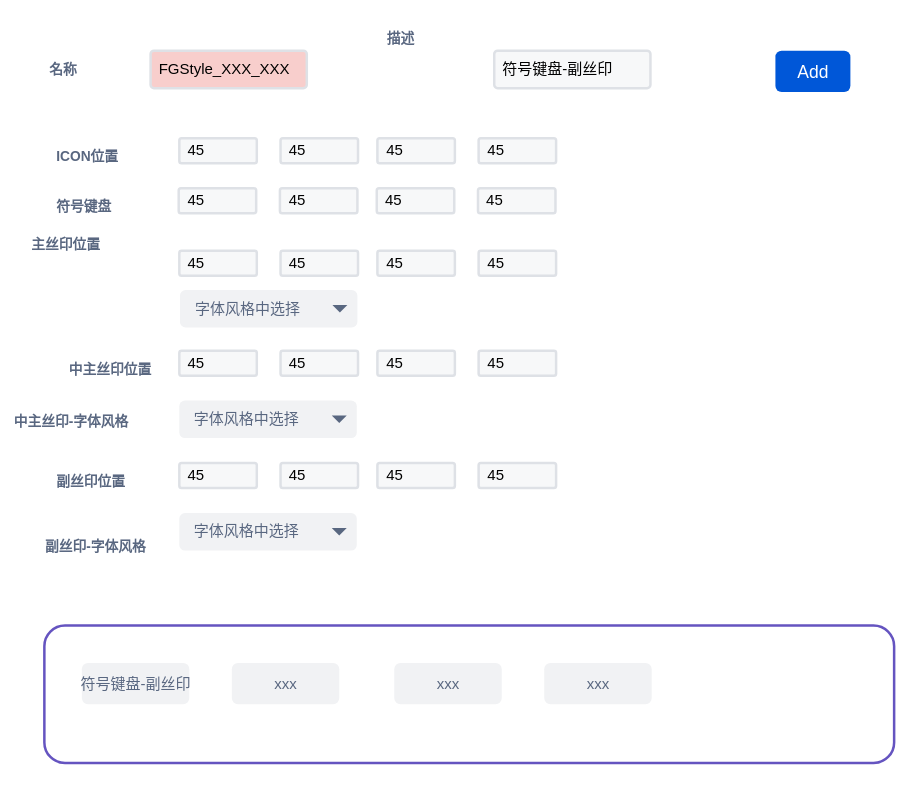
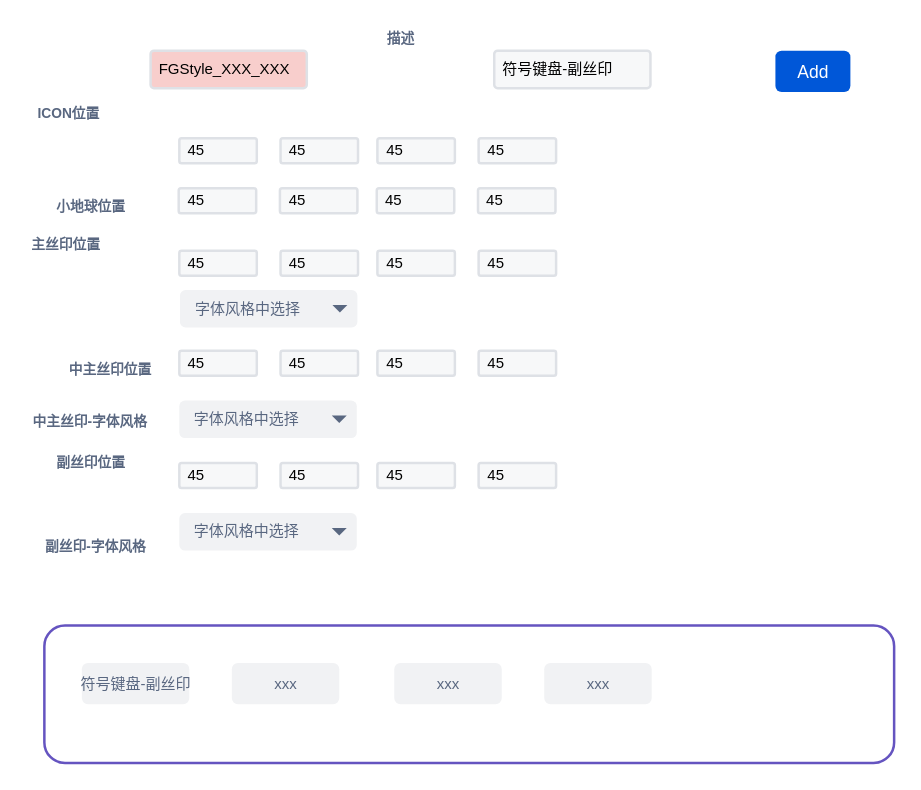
- <mxCell id="2" value="名称" style="fillColor=none;strokeColor=none;html=1;fontSize=11;fontStyle=0;align=center;fontColor=#596780;fontStyle=1;fontSize=11;labelPosition=center;verticalLabelPosition=middle;verticalAlign=middle;" vertex="1" parent="1"><mxGeometry x="20" y="45" width="60" height="20" as="geometry" /></mxCell>
- <mxCell id="12" value="ICON位置" style="fillColor=none;strokeColor=none;html=1;fontSize=11;fontStyle=0;align=left;fontColor=#596780;fontStyle=1;fontSize=11" vertex="1" parent="1"><mxGeometry x="43" y="115" width="60" height="20" as="geometry" /></mxCell>
+ <mxCell id="12" value="ICON位置" style="fillColor=none;strokeColor=none;html=1;fontSize=11;fontStyle=0;align=left;fontColor=#596780;fontStyle=1;fontSize=11" vertex="1" parent="1"><mxGeometry x="28" y="80" width="60" height="20" as="geometry" /></mxCell>
- <mxCell id="17" value="符号键盘" style="fillColor=none;strokeColor=none;html=1;fontSize=11;fontStyle=0;align=left;fontColor=#596780;fontStyle=1;fontSize=11" vertex="1" parent="1"><mxGeometry x="42.5" y="155" width="60" height="20" as="geometry" /></mxCell>
+ <mxCell id="17" value="小地球位置" style="fillColor=none;strokeColor=none;html=1;fontSize=11;fontStyle=0;align=left;fontColor=#596780;fontStyle=1;fontSize=11" vertex="1" parent="1"><mxGeometry x="42.5" y="155" width="60" height="20" as="geometry" /></mxCell>
- <mxCell id="32" value="中主丝印-字体风格" style="fillColor=none;strokeColor=none;html=1;fontSize=11;fontStyle=0;align=left;fontColor=#596780;fontStyle=1;fontSize=11" vertex="1" parent="1"><mxGeometry x="8.5" y="326.5" width="93" height="20" as="geometry" /></mxCell>
+ <mxCell id="32" value="中主丝印-字体风格" style="fillColor=none;strokeColor=none;html=1;fontSize=11;fontStyle=0;align=left;fontColor=#596780;fontStyle=1;fontSize=11" vertex="1" parent="1"><mxGeometry x="23.5" y="326.5" width="93" height="20" as="geometry" /></mxCell>
- <mxCell id="35" value="副丝印位置" style="fillColor=none;strokeColor=none;html=1;fontSize=11;fontStyle=0;align=left;fontColor=#596780;fontStyle=1;fontSize=11" vertex="1" parent="1"><mxGeometry x="43" y="375" width="60" height="20" as="geometry" /></mxCell>
+ <mxCell id="35" value="副丝印位置" style="fillColor=none;strokeColor=none;html=1;fontSize=11;fontStyle=0;align=left;fontColor=#596780;fontStyle=1;fontSize=11" vertex="1" parent="1"><mxGeometry x="43" y="360" width="60" height="20" as="geometry" /></mxCell>
